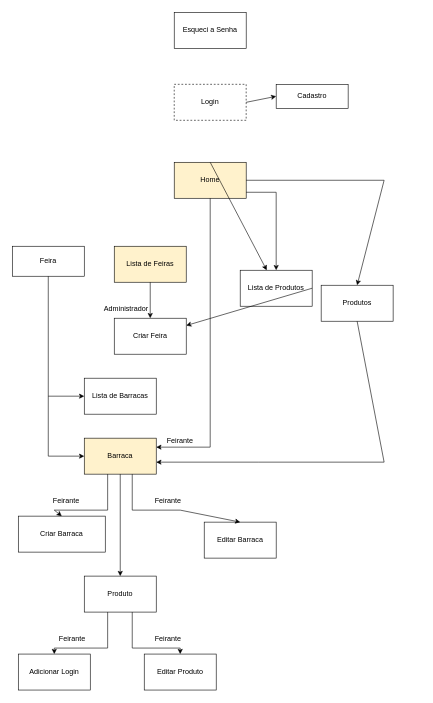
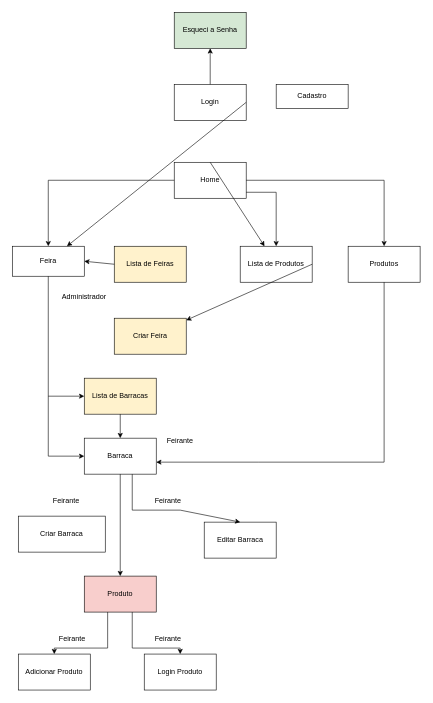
- <mxCell id="28" value="Esqueci a Senha" style="rounded=0;whiteSpace=wrap;html=1;" vertex="1" parent="1"><mxGeometry x="290" y="20" width="120" height="60" as="geometry" /></mxCell>
+ <mxCell id="28" value="Esqueci a Senha" style="rounded=0;whiteSpace=wrap;html=1;fillColor=#d5e8d4;" vertex="1" parent="1"><mxGeometry x="290" y="20" width="120" height="60" as="geometry" /></mxCell>
+ <mxCell id="29" value="" style="endArrow=classic;html=1;rounded=0;entryX=0.5;entryY=1;entryDx=0;entryDy=0;exitX=0.5;exitY=0;exitDx=0;exitDy=0;" edge="1" parent="1" source="4" target="28"><mxGeometry width="50" height="50" relative="1" as="geometry"><mxPoint x="380" as="sourcePoint" y="120" /><mxPoint x="410" y="340" as="targetPoint" /></mxGeometry></mxCell>
- <mxCell id="24" value="" style="endArrow=classic;html=1;rounded=0;exitX=1;exitY=0.5;exitDx=0;exitDy=0;entryX=0;entryY=0.5;entryDx=0;entryDy=0;" edge="1" parent="1" source="4" target="3"><mxGeometry width="50" height="50" relative="1" as="geometry"><mxPoint x="370" y="500" as="sourcePoint" /><mxPoint x="420" y="450" as="targetPoint" /></mxGeometry></mxCell>
+ <mxCell id="24" value="" style="endArrow=classic;html=1;rounded=0;exitX=1;exitY=0.5;exitDx=0;exitDy=0;" edge="1" parent="1" source="4" target="6"><mxGeometry width="50" height="50" relative="1" as="geometry"><mxPoint x="370" y="500" as="sourcePoint" /><mxPoint x="420" y="450" as="targetPoint" /></mxGeometry></mxCell>
- <mxCell id="4" value="Login" style="rounded=0;whiteSpace=wrap;html=1;dashed=1;" vertex="1" parent="1"><mxGeometry x="290" y="140" width="120" height="60" as="geometry" /></mxCell>
+ <mxCell id="4" value="Login" style="rounded=0;whiteSpace=wrap;html=1;" vertex="1" parent="1"><mxGeometry x="290" y="140" width="120" height="60" as="geometry" /></mxCell>
+ <mxCell id="7" value="" style="endArrow=classic;html=1;rounded=0;exitX=0;exitY=0.5;exitDx=0;exitDy=0;entryX=0.5;entryY=0;entryDx=0;entryDy=0;" edge="1" parent="1" source="2" target="6"><mxGeometry width="50" height="50" relative="1" as="geometry"><mxPoint x="370" y="500" as="sourcePoint" /><mxPoint x="420" y="450" as="targetPoint" /><Array as="points"><mxPoint x="80" y="300" /></Array></mxGeometry></mxCell>
- <mxCell id="2" value="Home" style="rounded=0;whiteSpace=wrap;html=1;fillColor=#fff2cc;" vertex="1" parent="1"><mxGeometry x="290" y="270" width="120" height="60" as="geometry" /></mxCell>
+ <mxCell id="2" value="Home" style="rounded=0;whiteSpace=wrap;html=1;" vertex="1" parent="1"><mxGeometry x="290" y="270" width="120" height="60" as="geometry" /></mxCell>
+ <mxCell id="10" value="" style="endArrow=classic;html=1;rounded=0;exitX=0;exitY=0.5;exitDx=0;exitDy=0;entryX=1;entryY=0.5;entryDx=0;entryDy=0;" edge="1" parent="1" source="9" target="6"><mxGeometry width="50" height="50" relative="1" as="geometry"><mxPoint x="370" y="500" as="sourcePoint" /><mxPoint x="420" y="450" as="targetPoint" /></mxGeometry></mxCell>
- <mxCell id="17" value="Lista de Produtos" style="rounded=0;whiteSpace=wrap;html=1;" vertex="1" parent="1"><mxGeometry x="400" y="450" width="120" height="60" as="geometry" /></mxCell>
+ <mxCell id="17" value="Lista de Produtos" style="rounded=0;whiteSpace=wrap;html=1;" vertex="1" parent="1"><mxGeometry x="400" y="410" width="120" height="60" as="geometry" /></mxCell>
- <mxCell id="16" value="Produtos" style="rounded=0;whiteSpace=wrap;html=1;" vertex="1" parent="1"><mxGeometry x="535" y="475" width="120" height="60" as="geometry" /></mxCell>
+ <mxCell id="16" value="Produtos" style="rounded=0;whiteSpace=wrap;html=1;" vertex="1" parent="1"><mxGeometry x="580" y="410" width="120" height="60" as="geometry" /></mxCell>
- <mxCell id="46" value="Administrador" style="text;html=1;strokeColor=none;fillColor=none;align=center;verticalAlign=middle;whiteSpace=wrap;rounded=0;" vertex="1" parent="1"><mxGeometry x="180" y="500" width="60" height="30" as="geometry" /></mxCell>
+ <mxCell id="46" value="Administrador" style="text;html=1;strokeColor=none;fillColor=none;align=center;verticalAlign=middle;whiteSpace=wrap;rounded=0;" vertex="1" parent="1"><mxGeometry x="110" y="480" width="60" height="30" as="geometry" /></mxCell>
- <mxCell id="26" value="" style="endArrow=classic;html=1;rounded=0;exitX=0.5;exitY=1;exitDx=0;exitDy=0;entryX=1;entryY=0.25;entryDx=0;entryDy=0;" edge="1" parent="1" source="2" target="8"><mxGeometry width="50" height="50" relative="1" as="geometry"><mxPoint x="360" y="510" as="sourcePoint" /><mxPoint x="350" y="660" as="targetPoint" /><Array as="points"><mxPoint x="350" y="745" /><mxPoint x="300" y="745" /></Array></mxGeometry></mxCell>
- <mxCell id="45" value="" style="endArrow=classic;html=1;rounded=0;exitX=0.5;exitY=1;exitDx=0;exitDy=0;entryX=0.5;entryY=1;entryDx=0;entryDy=0;" edge="1" parent="1" source="9" target="31"><mxGeometry width="50" height="50" relative="1" as="geometry"><mxPoint x="330" y="650" as="sourcePoint" /><mxPoint x="380" y="600" as="targetPoint" /></mxGeometry></mxCell>
- <mxCell id="31" value="Criar Feira" style="rounded=0;whiteSpace=wrap;html=1;direction=west;" vertex="1" parent="1"><mxGeometry x="190" y="530" width="120" height="60" as="geometry" /></mxCell>
+ <mxCell id="31" value="Criar Feira" style="rounded=0;whiteSpace=wrap;html=1;direction=west;fillColor=#fff2cc;" vertex="1" parent="1"><mxGeometry x="190" y="530" width="120" height="60" as="geometry" /></mxCell>
- <mxCell id="11" value="Lista de Barracas" style="rounded=0;whiteSpace=wrap;html=1;" vertex="1" parent="1"><mxGeometry x="140" y="630" width="120" height="60" as="geometry" /></mxCell>
+ <mxCell id="11" value="Lista de Barracas" style="rounded=0;whiteSpace=wrap;html=1;fillColor=#fff2cc;" vertex="1" parent="1"><mxGeometry x="140" y="630" width="120" height="60" as="geometry" /></mxCell>
+ <mxCell id="15" value="" style="endArrow=classic;html=1;rounded=0;exitX=0.5;exitY=1;exitDx=0;exitDy=0;entryX=0.5;entryY=0;entryDx=0;entryDy=0;" edge="1" parent="1" source="11" target="8"><mxGeometry width="50" height="50" relative="1" as="geometry"><mxPoint x="420" y="590" as="sourcePoint" /><mxPoint x="470" y="540" as="targetPoint" /></mxGeometry></mxCell>
- <mxCell id="8" value="Barraca" style="rounded=0;whiteSpace=wrap;html=1;fillColor=#fff2cc;" vertex="1" parent="1"><mxGeometry x="140" y="730" width="120" height="60" as="geometry" /></mxCell>
+ <mxCell id="8" value="Barraca" style="rounded=0;whiteSpace=wrap;html=1;" vertex="1" parent="1"><mxGeometry x="140" y="730" width="120" height="60" as="geometry" /></mxCell>
- <mxCell id="33" value="" style="endArrow=classic;html=1;rounded=0;exitX=0.325;exitY=1;exitDx=0;exitDy=0;exitPerimeter=0;entryX=0.5;entryY=0;entryDx=0;entryDy=0;" edge="1" parent="1" source="8" target="30"><mxGeometry width="50" height="50" relative="1" as="geometry"><mxPoint x="330" y="780" as="sourcePoint" /><mxPoint x="179" y="910" as="targetPoint" /><Array as="points"><mxPoint x="179" y="850" /><mxPoint x="90" y="850" /></Array></mxGeometry></mxCell>
- <mxCell id="38" value="Produto" style="rounded=0;whiteSpace=wrap;html=1;" vertex="1" parent="1"><mxGeometry x="140" y="960" width="120" height="60" as="geometry" /></mxCell>
+ <mxCell id="38" value="Produto" style="rounded=0;whiteSpace=wrap;html=1;fillColor=#f8cecc;" vertex="1" parent="1"><mxGeometry x="140" y="960" width="120" height="60" as="geometry" /></mxCell>
- <mxCell id="34" value="Adicionar Login" style="rounded=0;whiteSpace=wrap;html=1;" vertex="1" parent="1"><mxGeometry x="30" y="1090" width="120" height="60" as="geometry" /></mxCell>
+ <mxCell id="34" value="Adicionar Produto" style="rounded=0;whiteSpace=wrap;html=1;" vertex="1" parent="1"><mxGeometry x="30" y="1090" width="120" height="60" as="geometry" /></mxCell>
- <mxCell id="35" value="Editar Produto" style="rounded=0;whiteSpace=wrap;html=1;" vertex="1" parent="1"><mxGeometry x="240" y="1090" width="120" height="60" as="geometry" /></mxCell>
+ <mxCell id="35" value="Login Produto" style="rounded=0;whiteSpace=wrap;html=1;" vertex="1" parent="1"><mxGeometry x="240" y="1090" width="120" height="60" as="geometry" /></mxCell>
